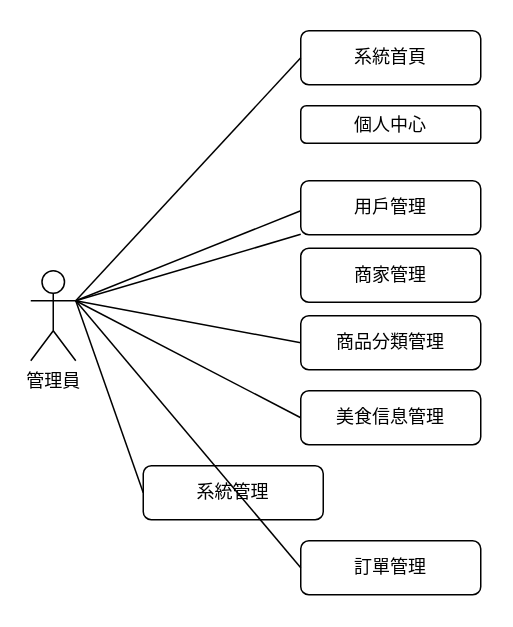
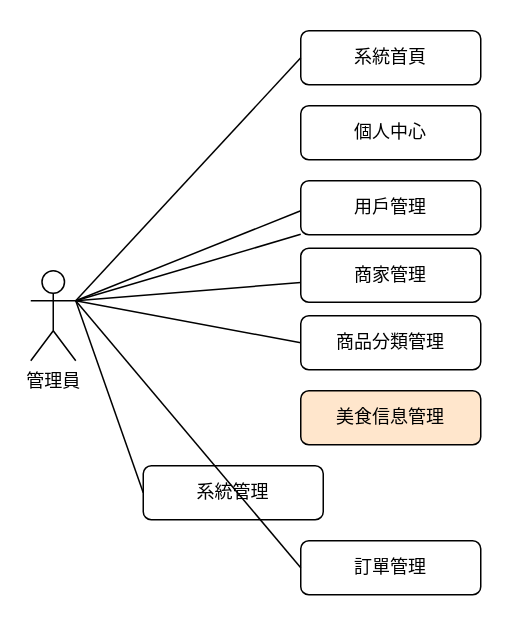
- <mxCell id="3" value="個人中心" style="rounded=1;whiteSpace=wrap;html=1;" parent="1" vertex="1"><mxGeometry x="200" y="70" width="120" height="25" as="geometry" /></mxCell>
+ <mxCell id="3" value="個人中心" style="rounded=1;whiteSpace=wrap;html=1;" parent="1" vertex="1"><mxGeometry x="200" y="70" width="120" height="36" as="geometry" /></mxCell>
- <mxCell id="13" value="" style="endArrow=none;html=1;rounded=0;entryX=0;entryY=0.5;entryDx=0;entryDy=0;exitX=1;exitY=0.333;exitDx=0;exitDy=0;exitPerimeter=0;" parent="1" target="8" edge="1" source="2"><mxGeometry width="50" height="50" relative="1" as="geometry"><mxPoint x="90" y="210" as="sourcePoint" /><mxPoint x="220" y="200" as="targetPoint" /></mxGeometry></mxCell>
+ <mxCell id="13" value="" style="endArrow=none;html=1;rounded=0;exitX=1;exitY=0.333;exitDx=0;exitDy=0;exitPerimeter=0;" parent="1" target="6" edge="1" source="2"><mxGeometry width="50" height="50" relative="1" as="geometry"><mxPoint x="90" y="210" as="sourcePoint" /><mxPoint x="220" y="200" as="targetPoint" /></mxGeometry></mxCell>
- <mxCell id="8" value="美食信息管理" style="rounded=1;whiteSpace=wrap;html=1;" parent="1" vertex="1"><mxGeometry x="200" y="260" width="120" height="36" as="geometry" /></mxCell>
+ <mxCell id="8" value="美食信息管理" style="rounded=1;whiteSpace=wrap;html=1;fillColor=#ffe6cc;" parent="1" vertex="1"><mxGeometry x="200" y="260" width="120" height="36" as="geometry" /></mxCell>
